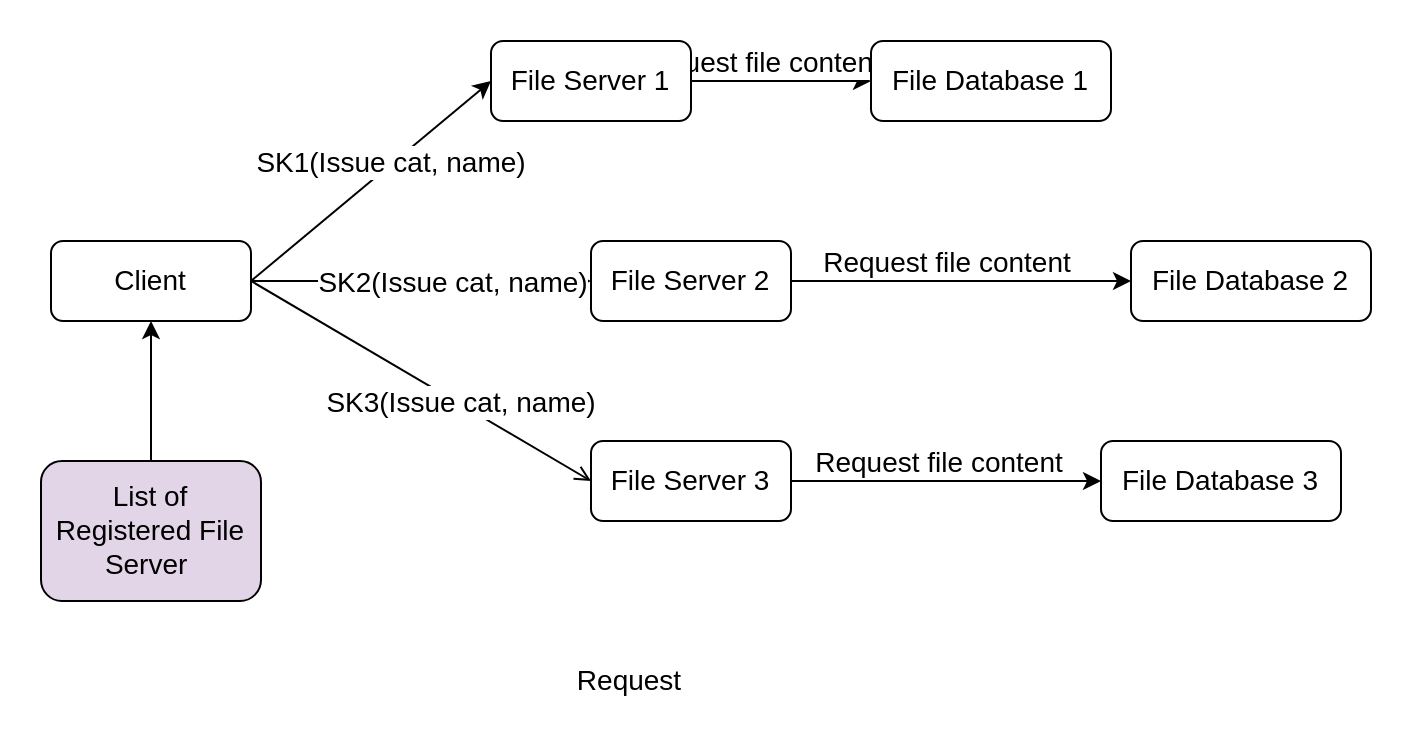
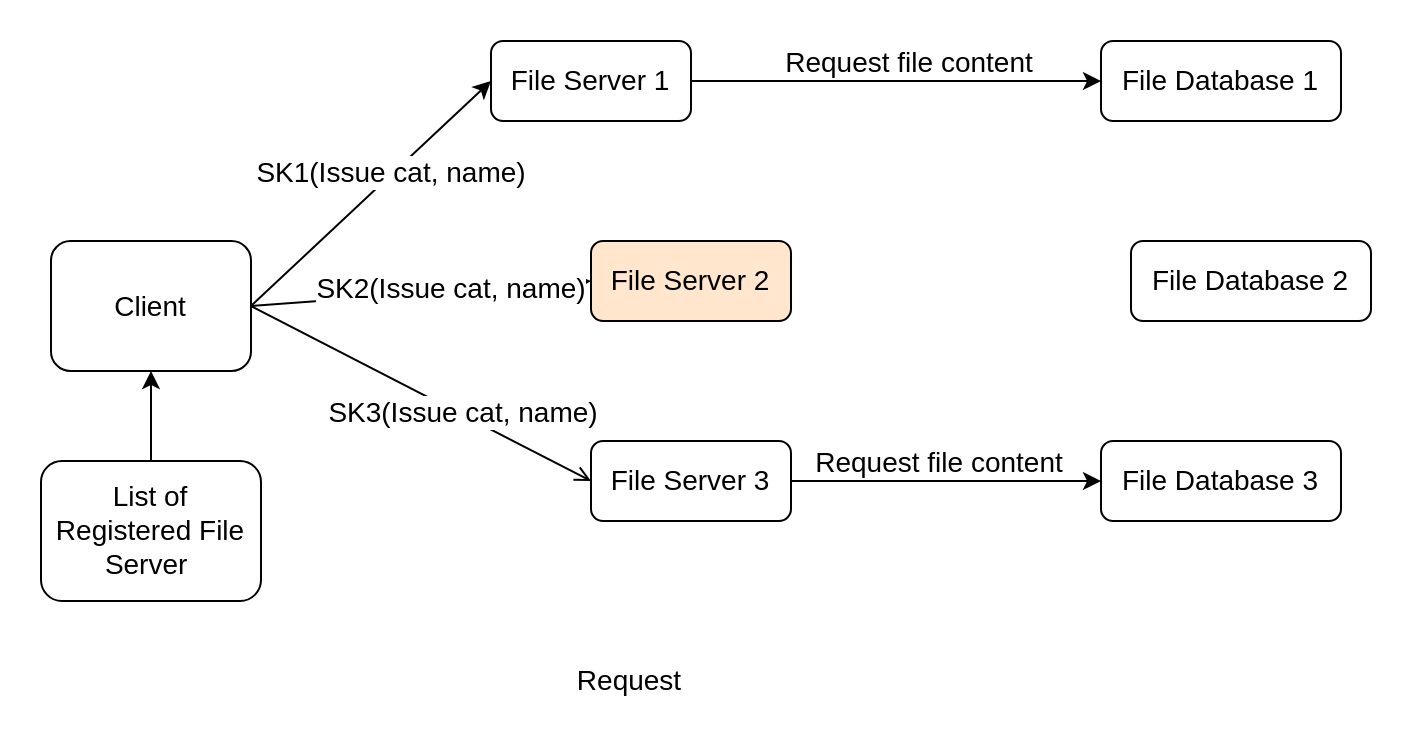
- <mxCell id="20" value="&lt;font style=&quot;font-size: 14px&quot;&gt;File Database 1&lt;/font&gt;" style="rounded=1;whiteSpace=wrap;html=1;" vertex="1" parent="1"><mxGeometry x="435" y="20" width="120" height="40" as="geometry" /></mxCell>
+ <mxCell id="20" value="&lt;font style=&quot;font-size: 14px&quot;&gt;File Database 1&lt;/font&gt;" style="rounded=1;whiteSpace=wrap;html=1;" vertex="1" parent="1"><mxGeometry x="550" y="20" width="120" height="40" as="geometry" /></mxCell>
- <mxCell id="8" value="&lt;font style=&quot;font-size: 14px&quot;&gt;Client&lt;/font&gt;" style="rounded=1;whiteSpace=wrap;html=1;" vertex="1" parent="1"><mxGeometry x="25" y="120" width="100" height="40" as="geometry" /></mxCell>
+ <mxCell id="8" value="&lt;font style=&quot;font-size: 14px&quot;&gt;Client&lt;/font&gt;" style="rounded=1;whiteSpace=wrap;html=1;" vertex="1" parent="1"><mxGeometry x="25" y="120" width="100" height="65" as="geometry" /></mxCell>
- <mxCell id="14" value="&lt;font style=&quot;font-size: 14px&quot;&gt;File Server 2&lt;/font&gt;" style="rounded=1;whiteSpace=wrap;html=1;" vertex="1" parent="1"><mxGeometry x="295" y="120" width="100" height="40" as="geometry" /></mxCell>
+ <mxCell id="14" value="&lt;font style=&quot;font-size: 14px&quot;&gt;File Server 2&lt;/font&gt;" style="rounded=1;whiteSpace=wrap;html=1;fillColor=#ffe6cc;" vertex="1" parent="1"><mxGeometry x="295" y="120" width="100" height="40" as="geometry" /></mxCell>
- <mxCell id="12" style="edgeStyle=none;rounded=0;orthogonalLoop=1;jettySize=auto;html=1;exitX=1;exitY=0.5;exitDx=0;exitDy=0;entryX=0;entryY=0.5;entryDx=0;entryDy=0;" edge="1" parent="1" source="14" target="22"><mxGeometry relative="1" as="geometry" /></mxCell>
- <mxCell id="13" value="&lt;span style=&quot;font-size: 14px&quot;&gt;Request file content&lt;/span&gt;" style="edgeLabel;html=1;align=center;verticalAlign=middle;resizable=0;points=[];" vertex="1" connectable="0" parent="12"><mxGeometry x="-0.459" relative="1" as="geometry"><mxPoint x="31" y="-10" as="offset" /></mxGeometry></mxCell>
- <mxCell id="19" value="&lt;font style=&quot;font-size: 14px&quot;&gt;List of Registered File Server&amp;nbsp;&lt;/font&gt;" style="rounded=1;whiteSpace=wrap;html=1;fillColor=#e1d5e7;" vertex="1" parent="1"><mxGeometry x="20" y="230" width="110" height="70" as="geometry" /></mxCell>
+ <mxCell id="19" value="&lt;font style=&quot;font-size: 14px&quot;&gt;List of Registered File Server&amp;nbsp;&lt;/font&gt;" style="rounded=1;whiteSpace=wrap;html=1;" vertex="1" parent="1"><mxGeometry x="20" y="230" width="110" height="70" as="geometry" /></mxCell>
